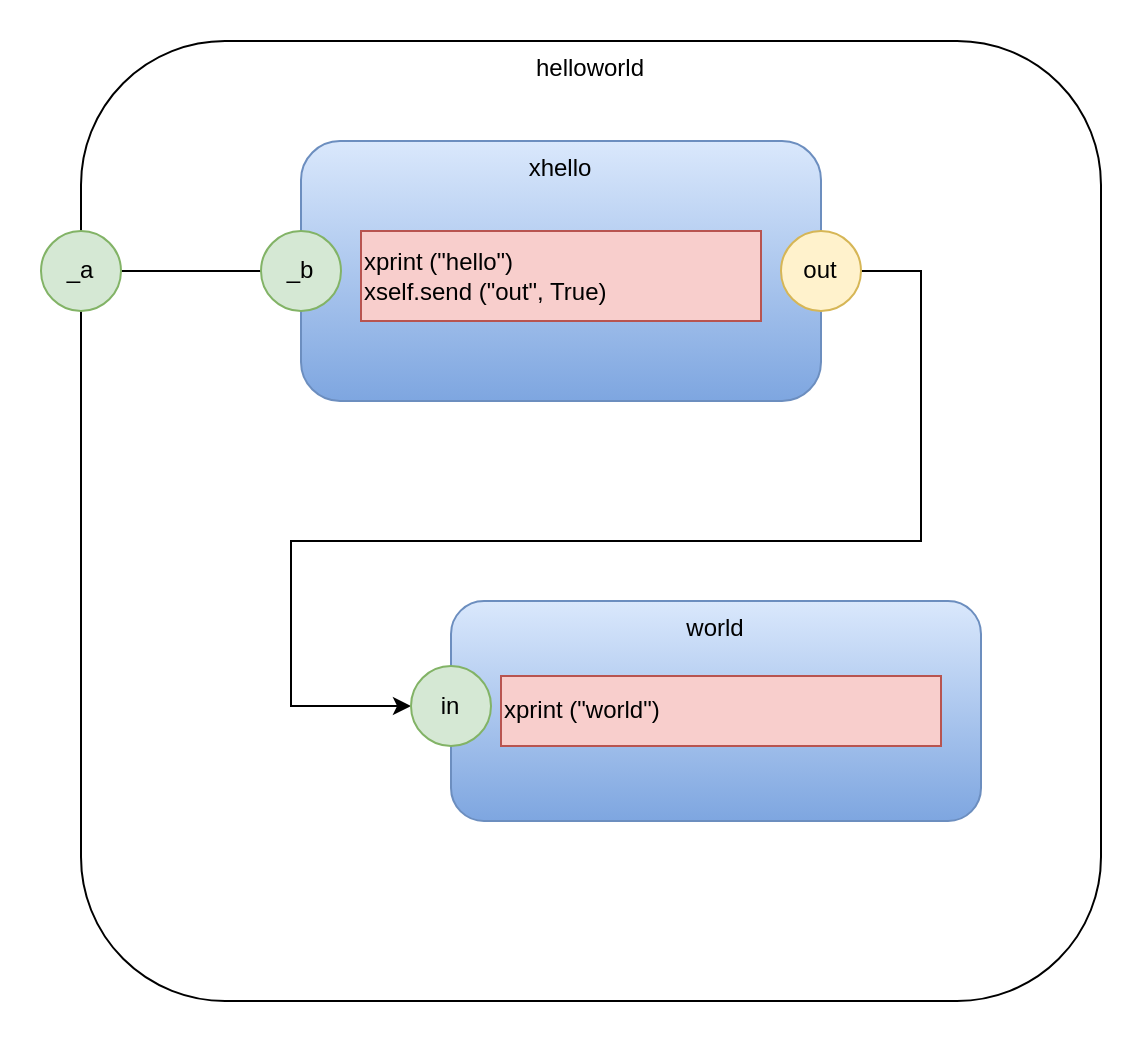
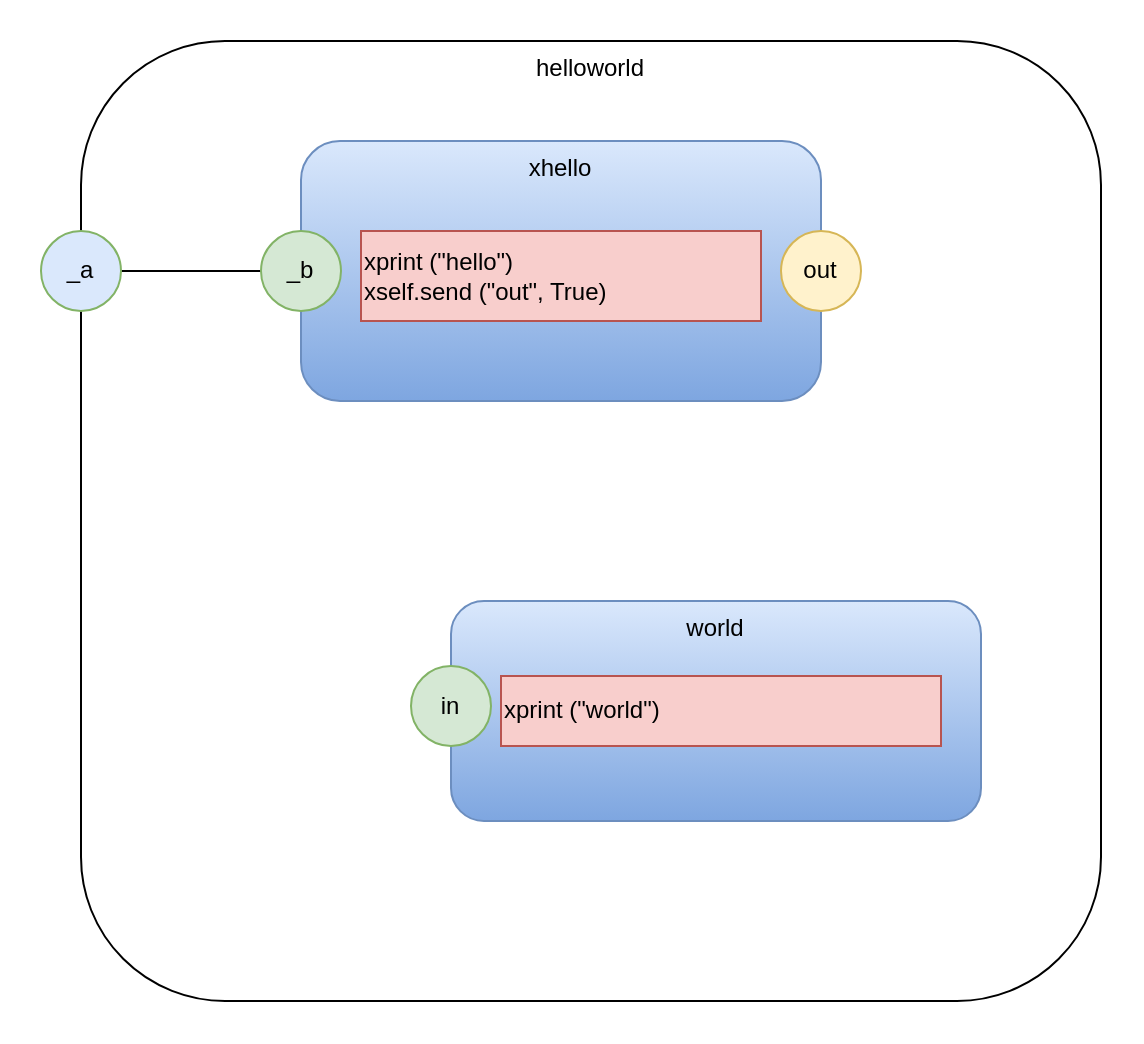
- <mxCell id="11" value="_a" style="ellipse;whiteSpace=wrap;html=1;aspect=fixed;fillColor=#d5e8d4;strokeColor=#82b366;" parent="1" vertex="1"><mxGeometry x="20" y="115" width="40" height="40" as="geometry" /></mxCell>
+ <mxCell id="11" value="_a" style="ellipse;whiteSpace=wrap;html=1;aspect=fixed;fillColor=#dae8fc;strokeColor=#82b366;" parent="1" vertex="1"><mxGeometry x="20" y="115" width="40" height="40" as="geometry" /></mxCell>
- <mxCell id="5" style="edgeStyle=orthogonalEdgeStyle;rounded=0;orthogonalLoop=1;jettySize=auto;html=1;entryX=0;entryY=0.5;entryDx=0;entryDy=0;" parent="1" source="6" target="8" edge="1"><mxGeometry relative="1" as="geometry"><Array as="points"><mxPoint x="460" y="135" /><mxPoint x="460" y="270" /><mxPoint x="145" y="270" /><mxPoint x="145" y="353" /></Array></mxGeometry></mxCell>
